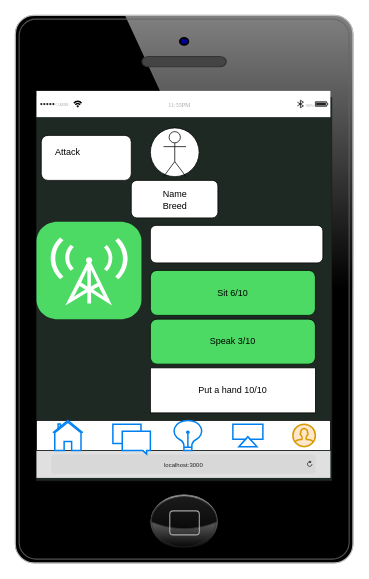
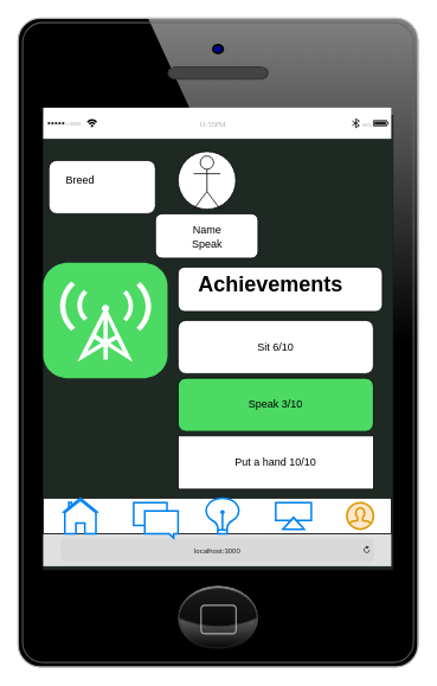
- <mxCell id="23" value="Attack" style="text;html=1;strokeColor=none;fillColor=none;align=center;verticalAlign=middle;whiteSpace=wrap;rounded=0;" vertex="1" parent="21"><mxGeometry x="5.47" y="7.5" width="60" height="30" as="geometry" /></mxCell>
+ <mxCell id="23" value="Breed" style="text;html=1;strokeColor=none;fillColor=none;align=center;verticalAlign=middle;whiteSpace=wrap;rounded=0;" vertex="1" parent="21"><mxGeometry x="5.47" y="7.5" width="60" height="30" as="geometry" /></mxCell>
- <mxCell id="18" value="Name&lt;br&gt;Breed" style="text;html=1;strokeColor=none;fillColor=none;align=center;verticalAlign=middle;whiteSpace=wrap;rounded=0;" vertex="1" parent="2"><mxGeometry x="159.54" y="220" width="105.93" height="52.5" as="geometry" /></mxCell>
+ <mxCell id="18" value="Name&lt;br&gt;Speak" style="text;html=1;strokeColor=none;fillColor=none;align=center;verticalAlign=middle;whiteSpace=wrap;rounded=0;" vertex="1" parent="2"><mxGeometry x="159.54" y="220" width="105.93" height="52.5" as="geometry" /></mxCell>
+ <mxCell id="20" value="&lt;h1&gt;Achievements&lt;/h1&gt;" style="text;html=1;strokeColor=none;fillColor=none;spacing=5;spacingTop=-20;whiteSpace=wrap;overflow=hidden;rounded=0;" vertex="1" parent="2"><mxGeometry x="197.5" y="280" width="190" height="50" as="geometry" /></mxCell>
- <mxCell id="24" value="Sit 6/10" style="rounded=1;whiteSpace=wrap;html=1;fillColor=#4cda64;" vertex="1" parent="2"><mxGeometry x="180" y="340" width="220" height="60" as="geometry" /></mxCell>
+ <mxCell id="24" value="Sit 6/10" style="rounded=1;whiteSpace=wrap;html=1;" vertex="1" parent="2"><mxGeometry x="180" y="340" width="220" height="60" as="geometry" /></mxCell>
